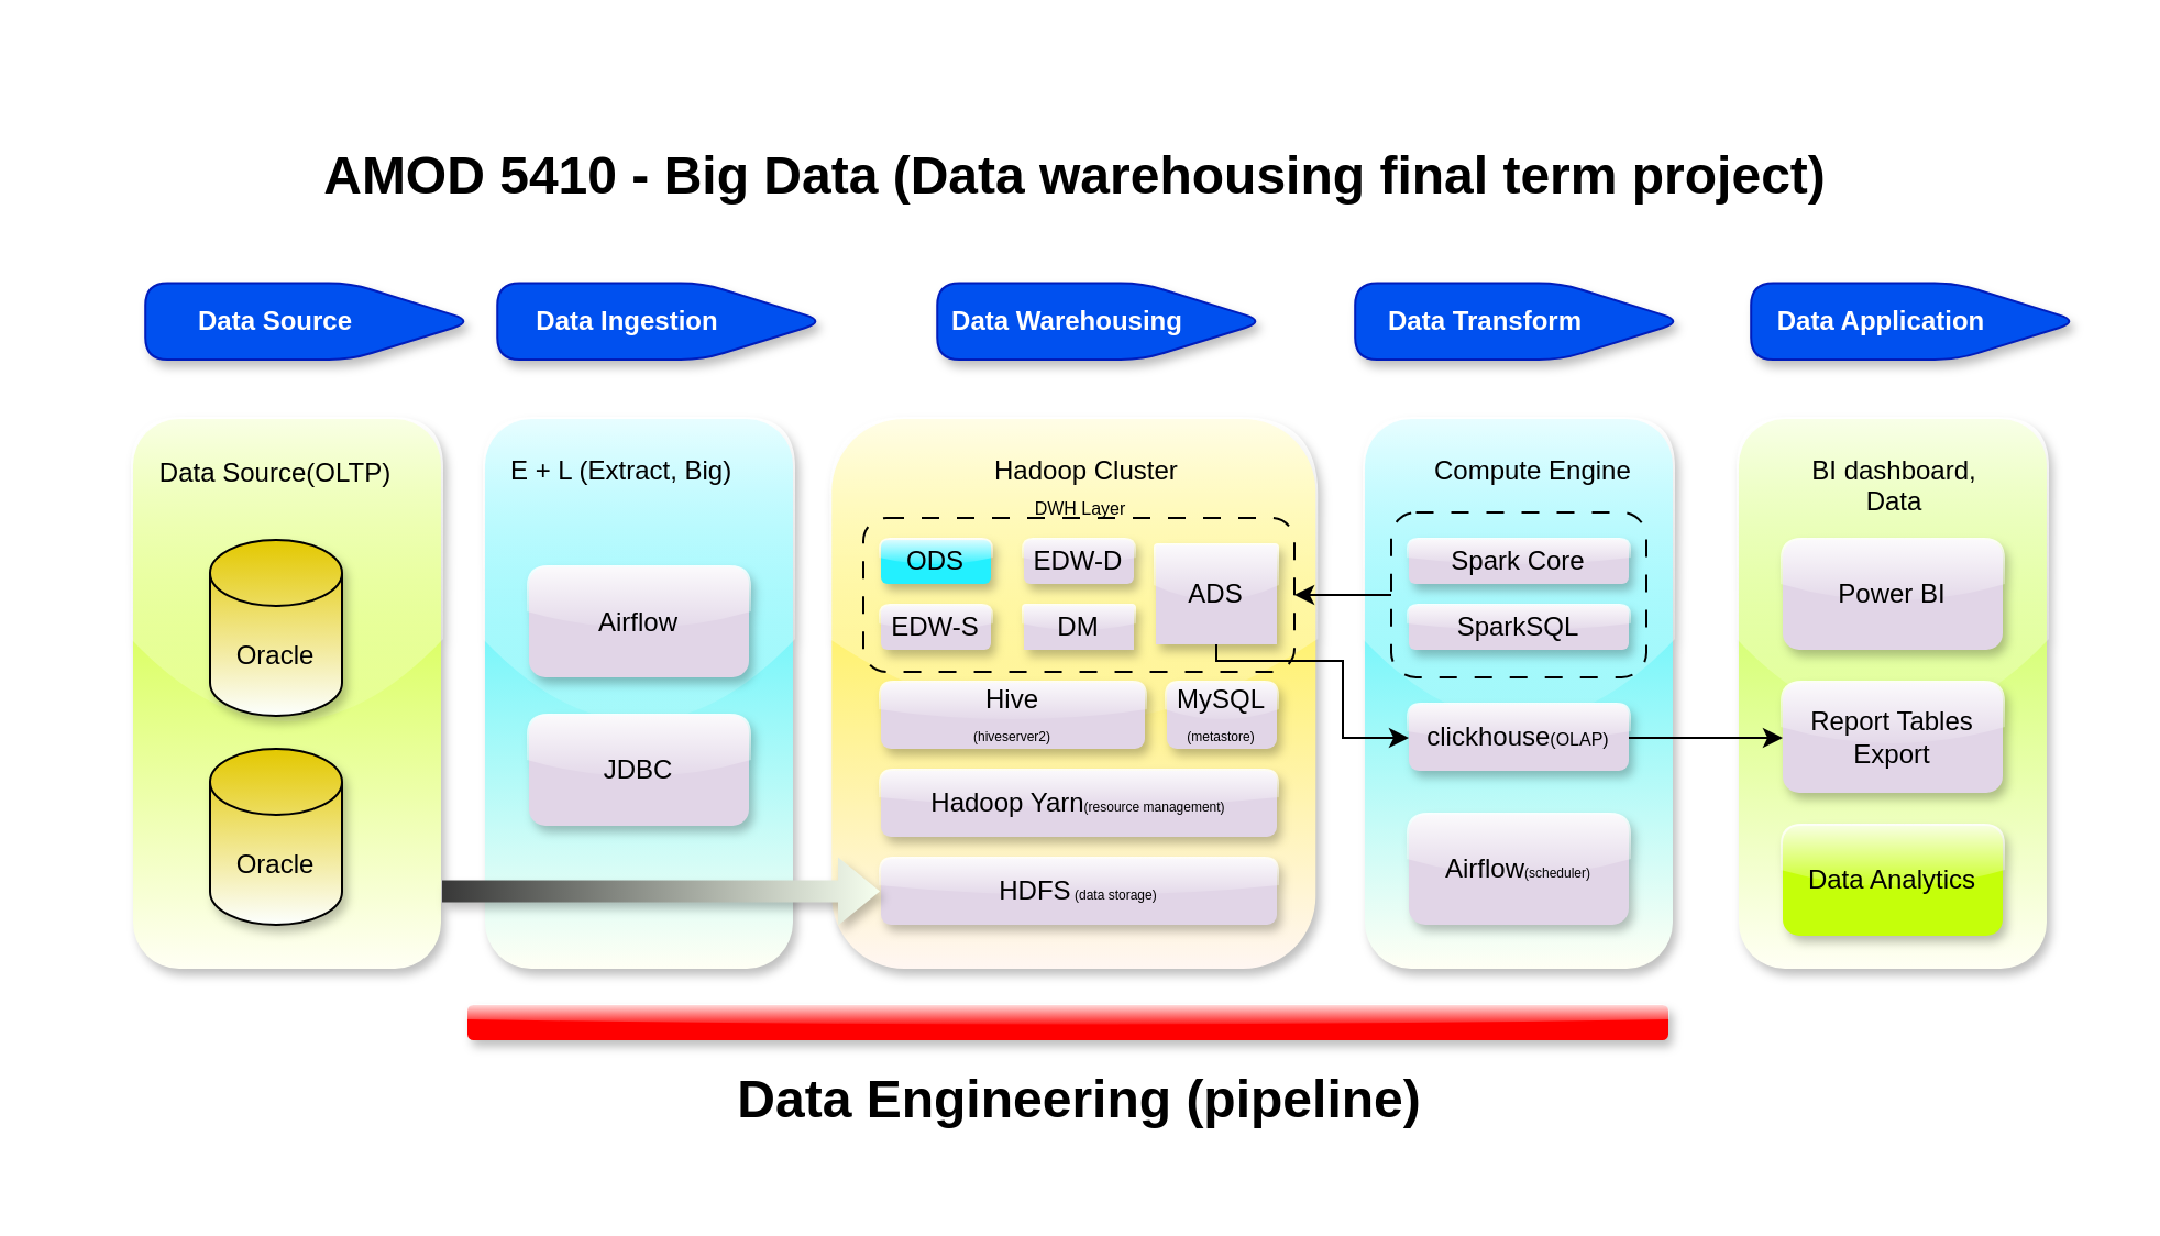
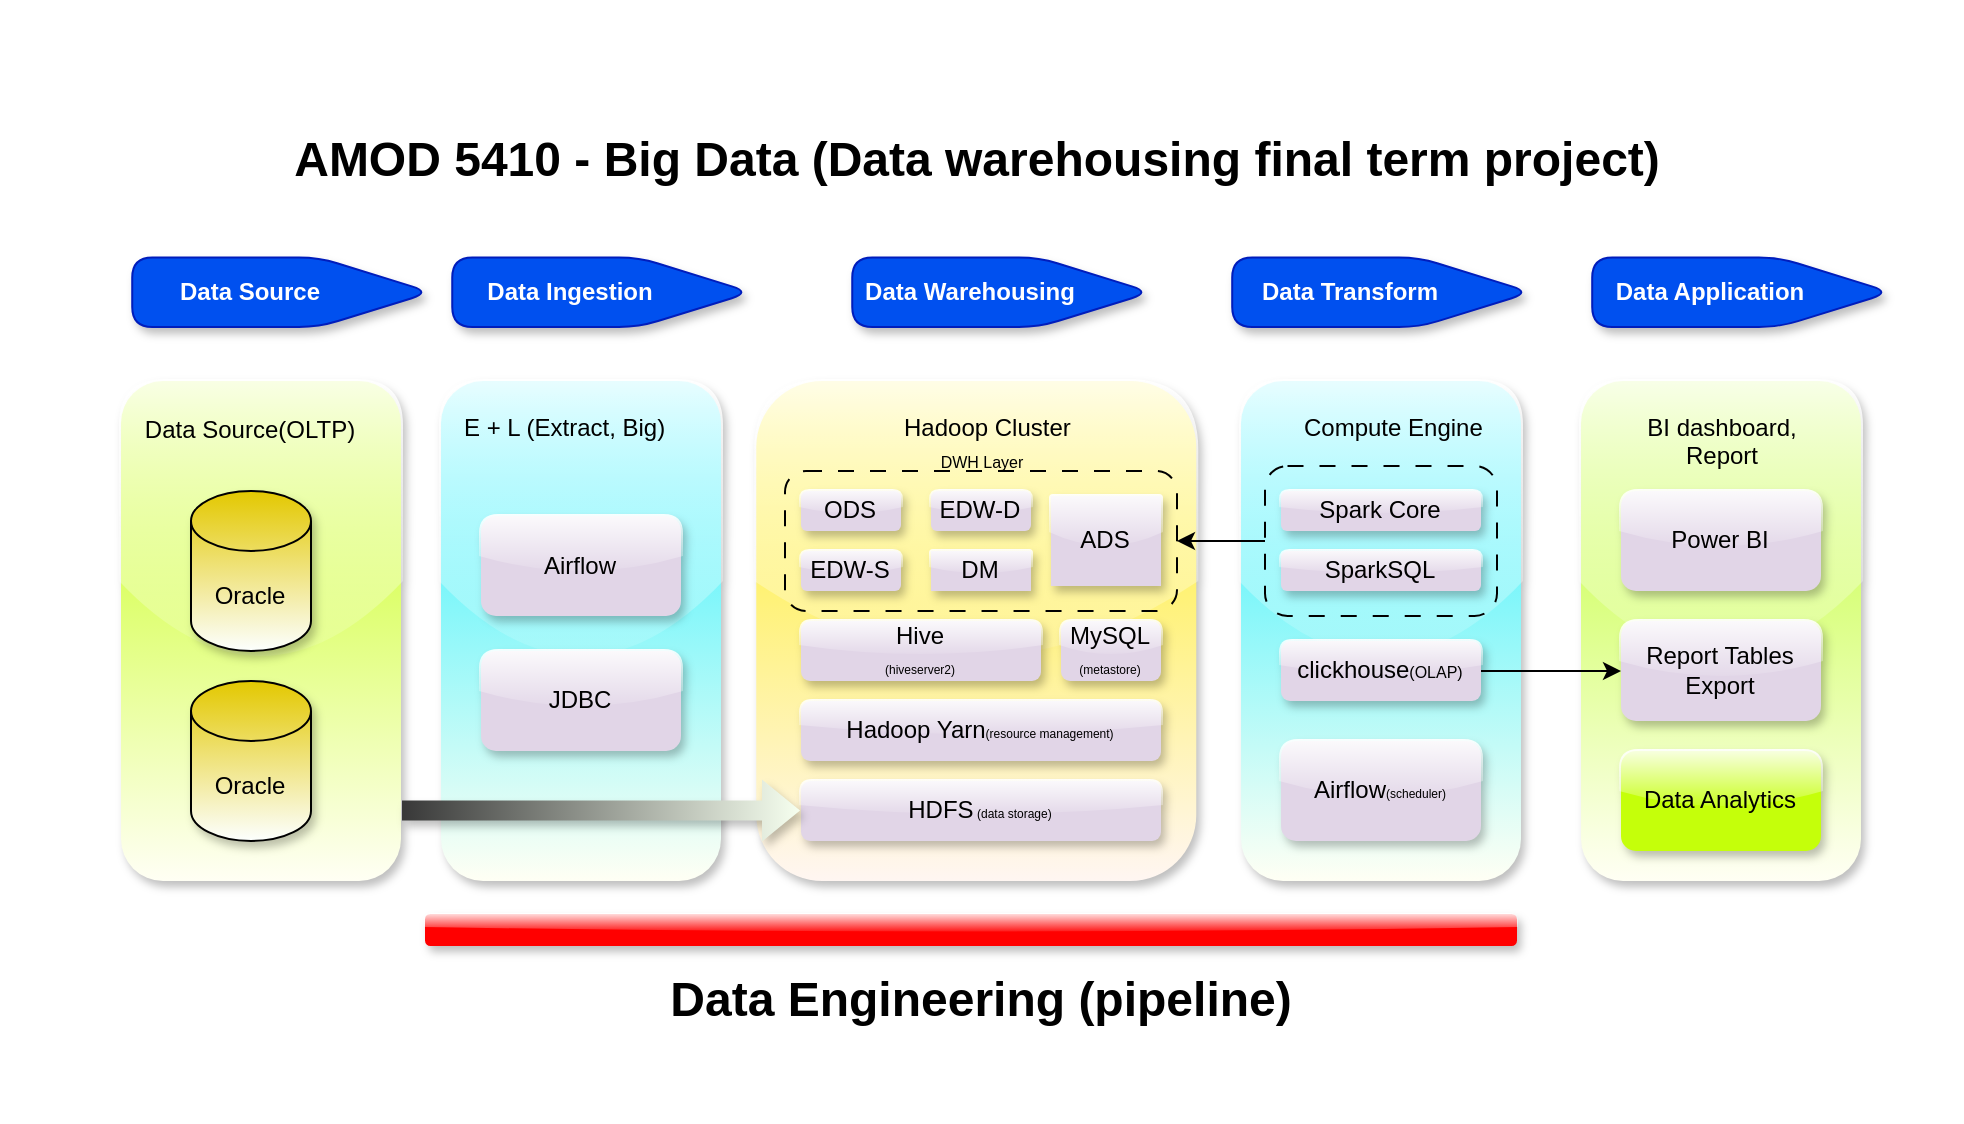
- <mxCell id="44" value="&lt;div style=&quot;text-align: center;&quot;&gt;BI dashboard, Data&lt;/div&gt;" style="text;whiteSpace=wrap;html=1;" parent="1" vertex="1"><mxGeometry x="810" y="200" width="100" height="30" as="geometry" /></mxCell>
+ <mxCell id="44" value="&lt;div style=&quot;text-align: center;&quot;&gt;BI dashboard, Report&lt;/div&gt;" style="text;whiteSpace=wrap;html=1;" parent="1" vertex="1"><mxGeometry x="810" y="200" width="100" height="30" as="geometry" /></mxCell>
- <mxCell id="32" value="ODS" style="rounded=1;whiteSpace=wrap;html=1;fillColor=#23f0ff;strokeColor=none;glass=1;shadow=1;" parent="1" vertex="1"><mxGeometry x="400" y="245" width="50" height="20" as="geometry" /></mxCell>
+ <mxCell id="32" value="ODS" style="rounded=1;whiteSpace=wrap;html=1;fillColor=#e1d5e7;strokeColor=none;glass=1;shadow=1;" parent="1" vertex="1"><mxGeometry x="400" y="245" width="50" height="20" as="geometry" /></mxCell>
- <mxCell id="36" style="edgeStyle=orthogonalEdgeStyle;rounded=0;orthogonalLoop=1;jettySize=auto;html=1;entryX=0;entryY=0.5;entryDx=0;entryDy=0;" parent="1" source="37" target="49" edge="1"><mxGeometry relative="1" as="geometry"><Array as="points"><mxPoint x="552" y="300" /><mxPoint x="610" y="300" /><mxPoint x="610" y="335" /></Array></mxGeometry></mxCell>
